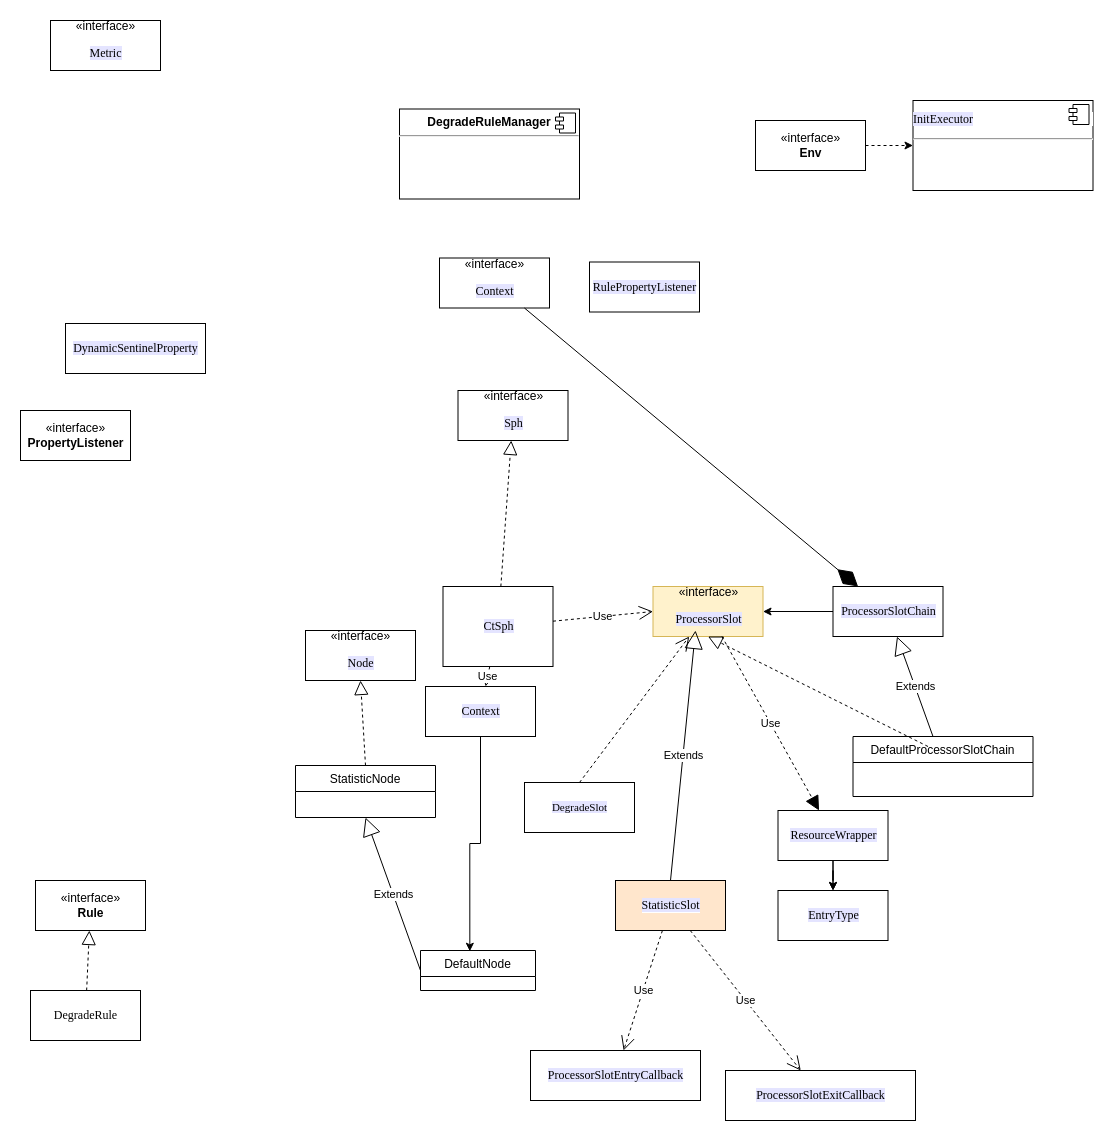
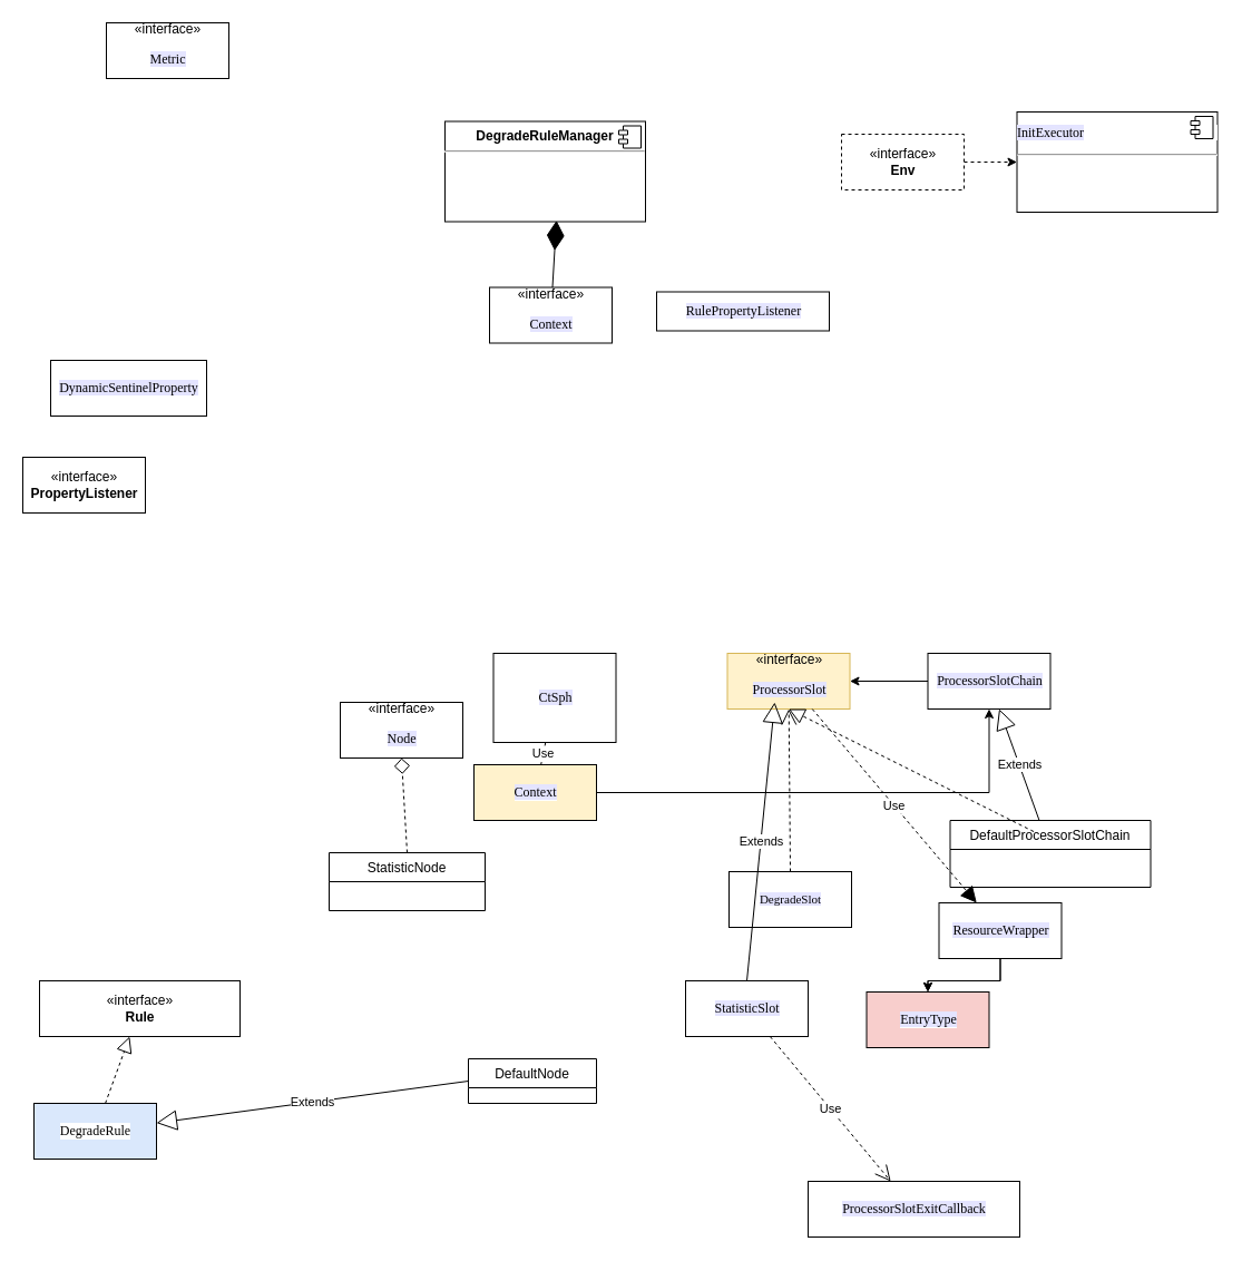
- <mxCell id="2" value="«interface»&lt;br&gt;&lt;pre style=&quot;background-color: rgb(255 , 255 , 255) ; font-family: &amp;#34;consolas&amp;#34; ; font-size: 9pt&quot;&gt;&lt;span style=&quot;background-color: #e4e4ff&quot;&gt;Metric&lt;/span&gt;&lt;/pre&gt;" style="html=1;" parent="1" vertex="1"><mxGeometry x="50" y="20" width="110" height="50" as="geometry" /></mxCell>
+ <mxCell id="2" value="«interface»&lt;br&gt;&lt;pre style=&quot;background-color: rgb(255 , 255 , 255) ; font-family: &amp;#34;consolas&amp;#34; ; font-size: 9pt&quot;&gt;&lt;span style=&quot;background-color: #e4e4ff&quot;&gt;Metric&lt;/span&gt;&lt;/pre&gt;" style="html=1;" parent="1" vertex="1"><mxGeometry x="95" y="20" width="110" height="50" as="geometry" /></mxCell>
- <mxCell id="16" value="«interface»&lt;br&gt;&lt;b&gt;Env&lt;/b&gt;" style="html=1;" parent="1" vertex="1"><mxGeometry x="755" y="120" width="110" height="50" as="geometry" /></mxCell>
+ <mxCell id="16" value="«interface»&lt;br&gt;&lt;b&gt;Env&lt;/b&gt;" style="html=1;dashed=1;" parent="1" vertex="1"><mxGeometry x="755" y="120" width="110" height="50" as="geometry" /></mxCell>
- <mxCell id="13" value="&lt;pre style=&quot;background-color: rgb(255 , 255 , 255) ; font-family: &amp;#34;consolas&amp;#34; ; font-size: 9pt&quot;&gt;&lt;span style=&quot;background-color: #e4e4ff&quot;&gt;RulePropertyListener&lt;/span&gt;&lt;/pre&gt;" style="html=1;" parent="1" vertex="1"><mxGeometry x="589" y="261.5" width="110" height="50" as="geometry" /></mxCell>
+ <mxCell id="13" value="&lt;pre style=&quot;background-color: rgb(255 , 255 , 255) ; font-family: &amp;#34;consolas&amp;#34; ; font-size: 9pt&quot;&gt;&lt;span style=&quot;background-color: #e4e4ff&quot;&gt;RulePropertyListener&lt;/span&gt;&lt;/pre&gt;" style="html=1;" parent="1" vertex="1"><mxGeometry x="589" y="261.5" width="155" height="35" as="geometry" /></mxCell>
- <mxCell id="7" value="&lt;pre style=&quot;background-color: rgb(255 , 255 , 255) ; font-family: &amp;#34;consolas&amp;#34; ; font-size: 9pt&quot;&gt;&lt;span style=&quot;background-color: #e4e4ff&quot;&gt;DynamicSentinelProperty&lt;/span&gt;&lt;/pre&gt;" style="html=1;" parent="1" vertex="1"><mxGeometry x="65" y="323" width="140" height="50" as="geometry" /></mxCell>
+ <mxCell id="7" value="&lt;pre style=&quot;background-color: rgb(255 , 255 , 255) ; font-family: &amp;#34;consolas&amp;#34; ; font-size: 9pt&quot;&gt;&lt;span style=&quot;background-color: #e4e4ff&quot;&gt;DynamicSentinelProperty&lt;/span&gt;&lt;/pre&gt;" style="html=1;" parent="1" vertex="1"><mxGeometry x="45" y="323" width="140" height="50" as="geometry" /></mxCell>
- <mxCell id="14" value="«interface»&lt;br&gt;&lt;pre style=&quot;background-color: rgb(255 , 255 , 255) ; font-family: &amp;#34;consolas&amp;#34; ; font-size: 9pt&quot;&gt;&lt;span style=&quot;background-color: #e4e4ff&quot;&gt;Sph&lt;/span&gt;&lt;/pre&gt;" style="html=1;" parent="1" vertex="1"><mxGeometry x="457.5" y="390" width="110" height="50" as="geometry" /></mxCell>
- <mxCell id="12" value="" style="endArrow=diamondThin;endFill=1;endSize=24;html=1;" parent="1" source="11" target="27" edge="1"><mxGeometry width="160" relative="1" as="geometry"><mxPoint x="-81" y="381.5" as="sourcePoint" /><mxPoint x="79" y="381.5" as="targetPoint" /></mxGeometry></mxCell>
+ <mxCell id="12" value="" style="endArrow=diamondThin;endFill=1;endSize=24;html=1;entryX=0.556;entryY=0.989;entryDx=0;entryDy=0;entryPerimeter=0;" parent="1" source="11" target="9" edge="1"><mxGeometry width="160" relative="1" as="geometry"><mxPoint x="-81" y="381.5" as="sourcePoint" /><mxPoint x="79" y="381.5" as="targetPoint" /></mxGeometry></mxCell>
- <mxCell id="35" value="" style="endArrow=block;dashed=1;endFill=0;endSize=12;html=1;" edge="1" parent="1" source="34" target="14"><mxGeometry width="160" relative="1" as="geometry"><mxPoint x="467.5" y="729" as="sourcePoint" /><mxPoint x="627.5" y="729" as="targetPoint" /></mxGeometry></mxCell>
- <mxCell id="36" value="Use" style="endArrow=open;endSize=12;dashed=1;html=1;entryX=0;entryY=0.5;entryDx=0;entryDy=0;" edge="1" parent="1" source="34" target="25"><mxGeometry width="160" relative="1" as="geometry"><mxPoint x="447.5" y="960" as="sourcePoint" /><mxPoint x="607.5" y="960" as="targetPoint" /></mxGeometry></mxCell>
- <mxCell id="37" value="Use" style="endArrow=open;endSize=12;dashed=1;html=1;" edge="1" parent="1" source="34" target="20"><mxGeometry width="160" relative="1" as="geometry"><mxPoint x="417.5" y="712.5" as="sourcePoint" /><mxPoint x="577.5" y="712.5" as="targetPoint" /></mxGeometry></mxCell>
+ <mxCell id="37" value="Use" style="endArrow=none;endSize=12;dashed=1;html=1;" edge="1" parent="1" source="34" target="20"><mxGeometry width="160" relative="1" as="geometry"><mxPoint x="417.5" y="712.5" as="sourcePoint" /><mxPoint x="577.5" y="712.5" as="targetPoint" /></mxGeometry></mxCell>
- <mxCell id="6" value="" style="endArrow=block;dashed=1;endFill=0;endSize=12;html=1;exitX=0.5;exitY=0;exitDx=0;exitDy=0;entryX=0.5;entryY=1;entryDx=0;entryDy=0;" parent="1" source="4" target="3" edge="1"><mxGeometry width="160" relative="1" as="geometry"><mxPoint x="485" y="1200" as="sourcePoint" /><mxPoint x="645" y="1200" as="targetPoint" /></mxGeometry></mxCell>
+ <mxCell id="6" value="" style="endArrow=diamond;dashed=1;endFill=0;endSize=12;html=1;exitX=0.5;exitY=0;exitDx=0;exitDy=0;entryX=0.5;entryY=1;entryDx=0;entryDy=0;" parent="1" source="4" target="3" edge="1"><mxGeometry width="160" relative="1" as="geometry"><mxPoint x="485" y="1200" as="sourcePoint" /><mxPoint x="645" y="1200" as="targetPoint" /></mxGeometry></mxCell>
- <mxCell id="20" value="&lt;pre style=&quot;background-color: rgb(255 , 255 , 255) ; font-family: &amp;#34;consolas&amp;#34; ; font-size: 9pt&quot;&gt;&lt;span style=&quot;background-color: #e4e4ff&quot;&gt;Context&lt;/span&gt;&lt;/pre&gt;" style="html=1;" parent="1" vertex="1"><mxGeometry x="425" y="686" width="110" height="50" as="geometry" /></mxCell>
+ <mxCell id="20" value="&lt;pre style=&quot;background-color: rgb(255 , 255 , 255) ; font-family: &amp;#34;consolas&amp;#34; ; font-size: 9pt&quot;&gt;&lt;span style=&quot;background-color: #e4e4ff&quot;&gt;Context&lt;/span&gt;&lt;/pre&gt;" style="html=1;fillColor=#fff2cc;" parent="1" vertex="1"><mxGeometry x="425" y="686" width="110" height="50" as="geometry" /></mxCell>
- <mxCell id="39" value="&lt;pre style=&quot;background-color: rgb(255 , 255 , 255) ; font-family: &amp;#34;consolas&amp;#34; ; font-size: 8.3pt&quot;&gt;&lt;span style=&quot;background-color: #e4e4ff&quot;&gt;DegradeSlot&lt;/span&gt;&lt;/pre&gt;" style="html=1;" vertex="1" parent="1"><mxGeometry x="524" y="782" width="110" height="50" as="geometry" /></mxCell>
+ <mxCell id="39" value="&lt;pre style=&quot;background-color: rgb(255 , 255 , 255) ; font-family: &amp;#34;consolas&amp;#34; ; font-size: 8.3pt&quot;&gt;&lt;span style=&quot;background-color: #e4e4ff&quot;&gt;DegradeSlot&lt;/span&gt;&lt;/pre&gt;" style="html=1;" vertex="1" parent="1"><mxGeometry x="654" y="782" width="110" height="50" as="geometry" /></mxCell>
- <mxCell id="23" value="&lt;pre style=&quot;background-color: rgb(255 , 255 , 255) ; font-family: &amp;#34;consolas&amp;#34; ; font-size: 9pt&quot;&gt;&lt;span style=&quot;background-color: #e4e4ff&quot;&gt;ResourceWrapper&lt;/span&gt;&lt;/pre&gt;" style="html=1;" parent="1" vertex="1"><mxGeometry x="777.5" y="810" width="110" height="50" as="geometry" /></mxCell>
+ <mxCell id="23" value="&lt;pre style=&quot;background-color: rgb(255 , 255 , 255) ; font-family: &amp;#34;consolas&amp;#34; ; font-size: 9pt&quot;&gt;&lt;span style=&quot;background-color: #e4e4ff&quot;&gt;ResourceWrapper&lt;/span&gt;&lt;/pre&gt;" style="html=1;" parent="1" vertex="1"><mxGeometry x="842.5" y="810" width="110" height="50" as="geometry" /></mxCell>
- <mxCell id="19" style="edgeStyle=orthogonalEdgeStyle;rounded=0;orthogonalLoop=1;jettySize=auto;html=1;entryX=0.429;entryY=0.019;entryDx=0;entryDy=0;entryPerimeter=0;" parent="1" source="20" target="5" edge="1"><mxGeometry relative="1" as="geometry" /></mxCell>
+ <mxCell id="19" style="edgeStyle=orthogonalEdgeStyle;rounded=0;orthogonalLoop=1;jettySize=auto;html=1;" parent="1" source="20" target="27" edge="1"><mxGeometry relative="1" as="geometry" /></mxCell>
- <mxCell id="41" value="Extends" style="endArrow=block;endSize=16;endFill=0;html=1;exitX=0;exitY=0.5;exitDx=0;exitDy=0;entryX=0.5;entryY=1;entryDx=0;entryDy=0;" edge="1" parent="1" source="5" target="4"><mxGeometry width="160" relative="1" as="geometry"><mxPoint x="265" y="1060" as="sourcePoint" /><mxPoint x="375" y="810" as="targetPoint" /></mxGeometry></mxCell>
+ <mxCell id="41" value="Extends" style="endArrow=block;endSize=16;endFill=0;html=1;exitX=0;exitY=0.5;exitDx=0;exitDy=0;" edge="1" parent="1" source="5" target="32"><mxGeometry width="160" relative="1" as="geometry"><mxPoint x="265" y="1060" as="sourcePoint" /><mxPoint x="375" y="810" as="targetPoint" /></mxGeometry></mxCell>
- <mxCell id="31" value="«interface»&lt;br&gt;&lt;b&gt;Rule&lt;/b&gt;" style="html=1;" vertex="1" parent="1"><mxGeometry x="35" y="880" width="110" height="50" as="geometry" /></mxCell>
+ <mxCell id="31" value="«interface»&lt;br&gt;&lt;b&gt;Rule&lt;/b&gt;" style="html=1;" vertex="1" parent="1"><mxGeometry x="35" y="880" width="180" height="50" as="geometry" /></mxCell>
- <mxCell id="43" value="&lt;pre style=&quot;background-color: rgb(255 , 255 , 255) ; font-family: &amp;#34;consolas&amp;#34; ; font-size: 9pt&quot;&gt;&lt;span style=&quot;background-color: #e4e4ff&quot;&gt;StatisticSlot&lt;/span&gt;&lt;/pre&gt;" style="html=1;fillColor=#ffe6cc;" vertex="1" parent="1"><mxGeometry x="615" y="880" width="110" height="50" as="geometry" /></mxCell>
+ <mxCell id="43" value="&lt;pre style=&quot;background-color: rgb(255 , 255 , 255) ; font-family: &amp;#34;consolas&amp;#34; ; font-size: 9pt&quot;&gt;&lt;span style=&quot;background-color: #e4e4ff&quot;&gt;StatisticSlot&lt;/span&gt;&lt;/pre&gt;" style="html=1;" vertex="1" parent="1"><mxGeometry x="615" y="880" width="110" height="50" as="geometry" /></mxCell>
- <mxCell id="24" value="&lt;pre style=&quot;background-color: rgb(255 , 255 , 255) ; font-family: &amp;#34;consolas&amp;#34; ; font-size: 9pt&quot;&gt;&lt;span style=&quot;background-color: #e4e4ff&quot;&gt;EntryType&lt;/span&gt;&lt;/pre&gt;" style="html=1;" parent="1" vertex="1"><mxGeometry x="777.5" y="890" width="110" height="50" as="geometry" /></mxCell>
+ <mxCell id="24" value="&lt;pre style=&quot;background-color: rgb(255 , 255 , 255) ; font-family: &amp;#34;consolas&amp;#34; ; font-size: 9pt&quot;&gt;&lt;span style=&quot;background-color: #e4e4ff&quot;&gt;EntryType&lt;/span&gt;&lt;/pre&gt;" style="html=1;fillColor=#f8cecc;" parent="1" vertex="1"><mxGeometry x="777.5" y="890" width="110" height="50" as="geometry" /></mxCell>
- <mxCell id="45" value="Use" style="endArrow=open;endSize=12;dashed=1;html=1;" edge="1" parent="1" source="43" target="42"><mxGeometry width="160" relative="1" as="geometry"><mxPoint x="265" y="1160" as="sourcePoint" /><mxPoint x="425" y="1160" as="targetPoint" /></mxGeometry></mxCell>
- <mxCell id="32" value="&lt;pre style=&quot;background-color: rgb(255 , 255 , 255) ; font-family: &amp;#34;consolas&amp;#34; ; font-size: 9pt&quot;&gt;DegradeRule&lt;/pre&gt;" style="html=1;" vertex="1" parent="1"><mxGeometry x="30" y="990" width="110" height="50" as="geometry" /></mxCell>
+ <mxCell id="32" value="&lt;pre style=&quot;background-color: rgb(255 , 255 , 255) ; font-family: &amp;#34;consolas&amp;#34; ; font-size: 9pt&quot;&gt;DegradeRule&lt;/pre&gt;" style="html=1;fillColor=#dae8fc;" vertex="1" parent="1"><mxGeometry x="30" y="990" width="110" height="50" as="geometry" /></mxCell>
- <mxCell id="42" value="&lt;pre style=&quot;background-color: rgb(255 , 255 , 255) ; font-family: &amp;#34;consolas&amp;#34; ; font-size: 9pt&quot;&gt;&lt;span style=&quot;background-color: #e4e4ff&quot;&gt;ProcessorSlotEntryCallback&lt;/span&gt;&lt;/pre&gt;" style="html=1;" vertex="1" parent="1"><mxGeometry x="530" y="1050" width="170" height="50" as="geometry" /></mxCell>
- <mxCell id="46" value="&lt;pre style=&quot;background-color: rgb(255 , 255 , 255) ; font-family: &amp;#34;consolas&amp;#34; ; font-size: 9pt&quot;&gt;&lt;span style=&quot;background-color: #e4e4ff&quot;&gt;ProcessorSlotExitCallback&lt;/span&gt;&lt;/pre&gt;" style="html=1;" vertex="1" parent="1"><mxGeometry x="725" y="1070" width="190" height="50" as="geometry" /></mxCell>
+ <mxCell id="46" value="&lt;pre style=&quot;background-color: rgb(255 , 255 , 255) ; font-family: &amp;#34;consolas&amp;#34; ; font-size: 9pt&quot;&gt;&lt;span style=&quot;background-color: #e4e4ff&quot;&gt;ProcessorSlotExitCallback&lt;/span&gt;&lt;/pre&gt;" style="html=1;" vertex="1" parent="1"><mxGeometry x="725" y="1060" width="190" height="50" as="geometry" /></mxCell>
